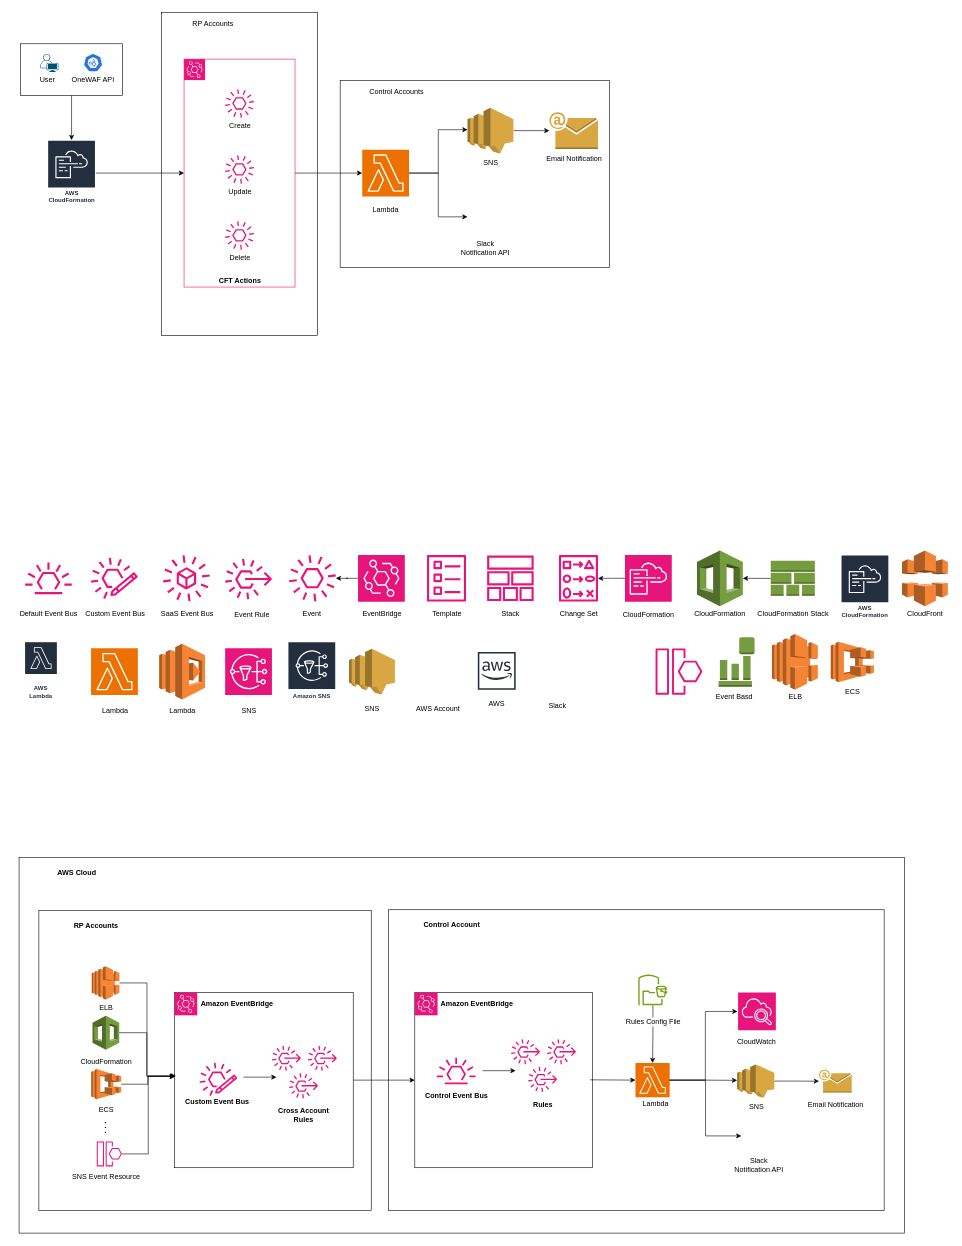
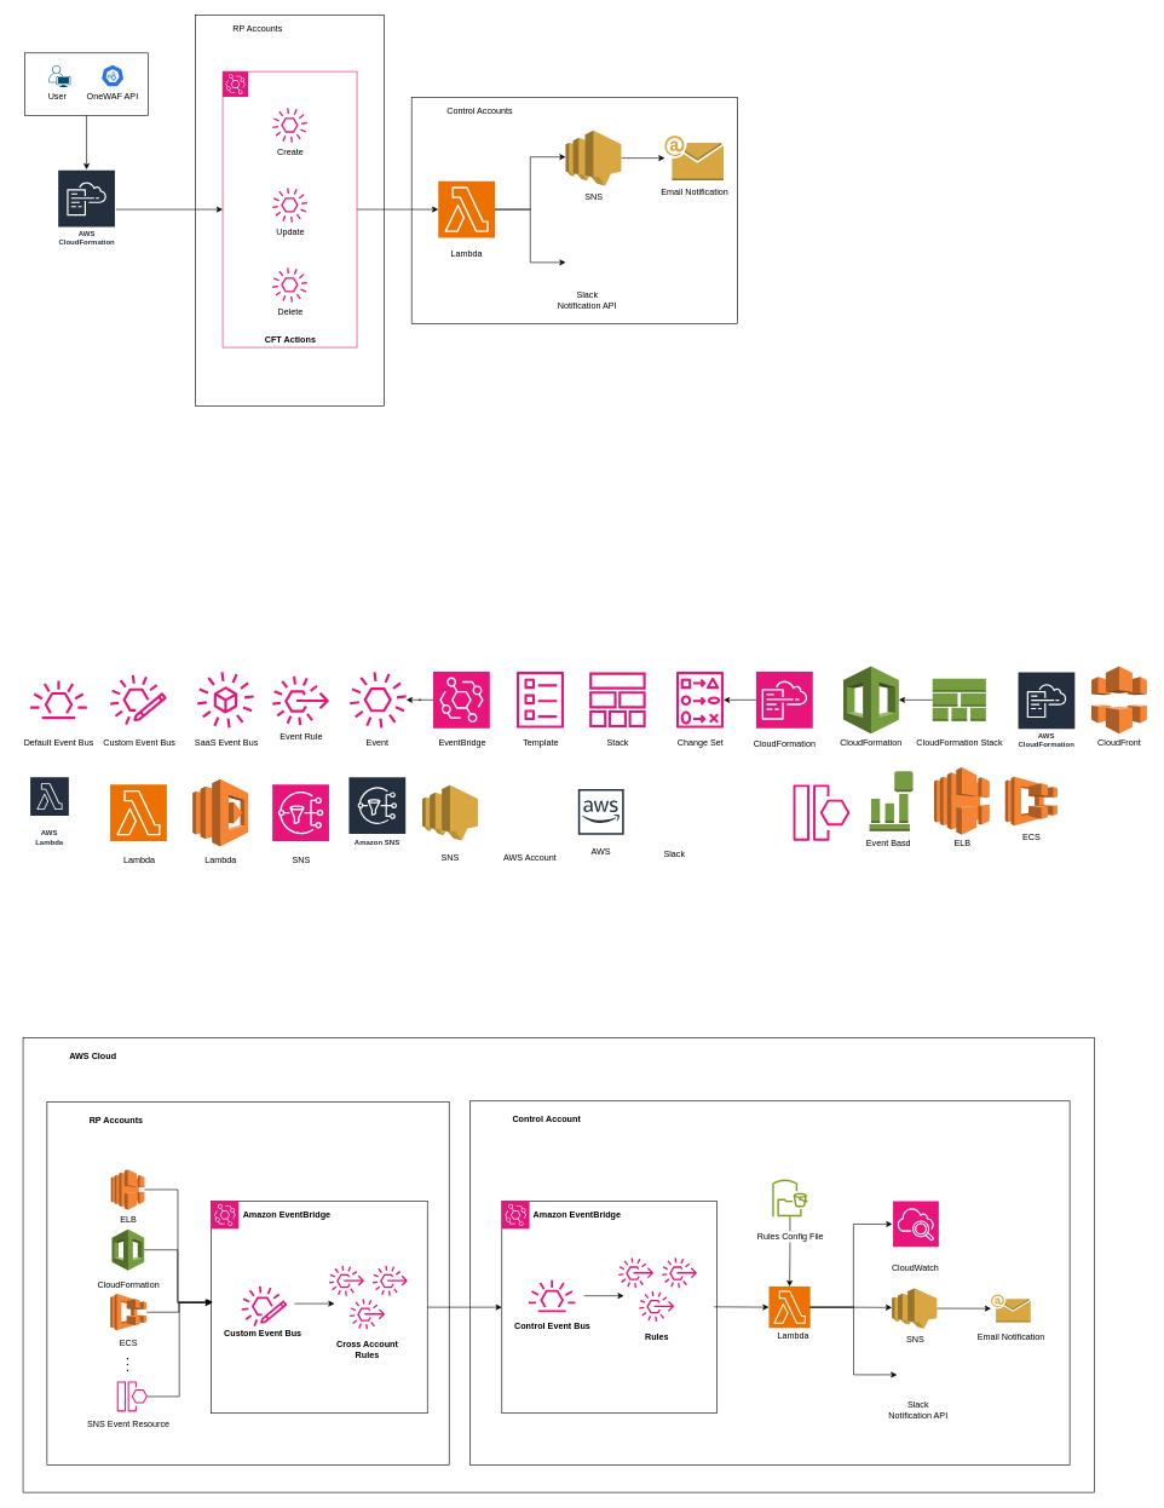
- <mxCell id="98" value="Event Rule" style="text;html=1;align=center;verticalAlign=middle;resizable=0;points=[];autosize=1;strokeColor=none;fillColor=none;" vertex="1" parent="1"><mxGeometry x="380.5" y="1012.25" width="77" height="26" as="geometry" /></mxCell>
+ <mxCell id="98" value="Event Rule" style="text;html=1;align=center;verticalAlign=middle;resizable=0;points=[];autosize=1;strokeColor=none;fillColor=none;" vertex="1" parent="1"><mxGeometry x="375.5" y="1002.25" width="77" height="26" as="geometry" /></mxCell>
- <mxCell id="147" value="CloudWatch" style="text;html=1;align=center;verticalAlign=middle;resizable=0;points=[];autosize=1;strokeColor=none;fillColor=none;" vertex="1" parent="1"><mxGeometry x="1218.5" y="1723.5" width="83" height="26" as="geometry" /></mxCell>
+ <mxCell id="147" value="CloudWatch" style="text;html=1;align=center;verticalAlign=middle;resizable=0;points=[];autosize=1;strokeColor=none;fillColor=none;" vertex="1" parent="1"><mxGeometry x="1218.5" y="1733.5" width="83" height="26" as="geometry" /></mxCell>
